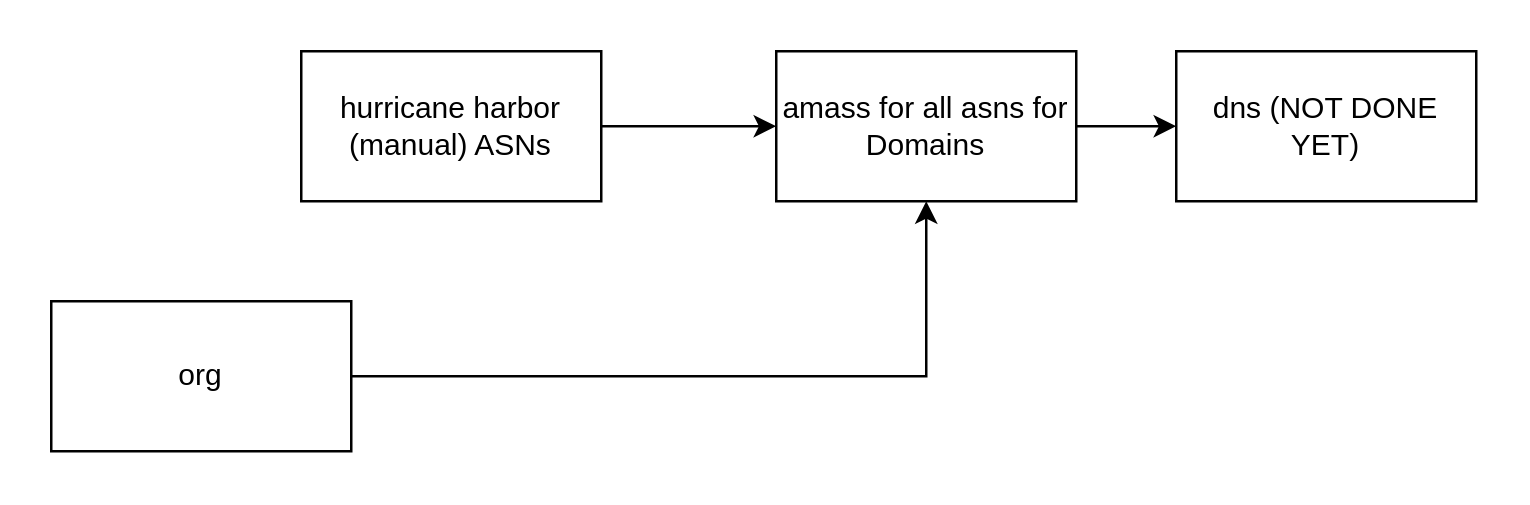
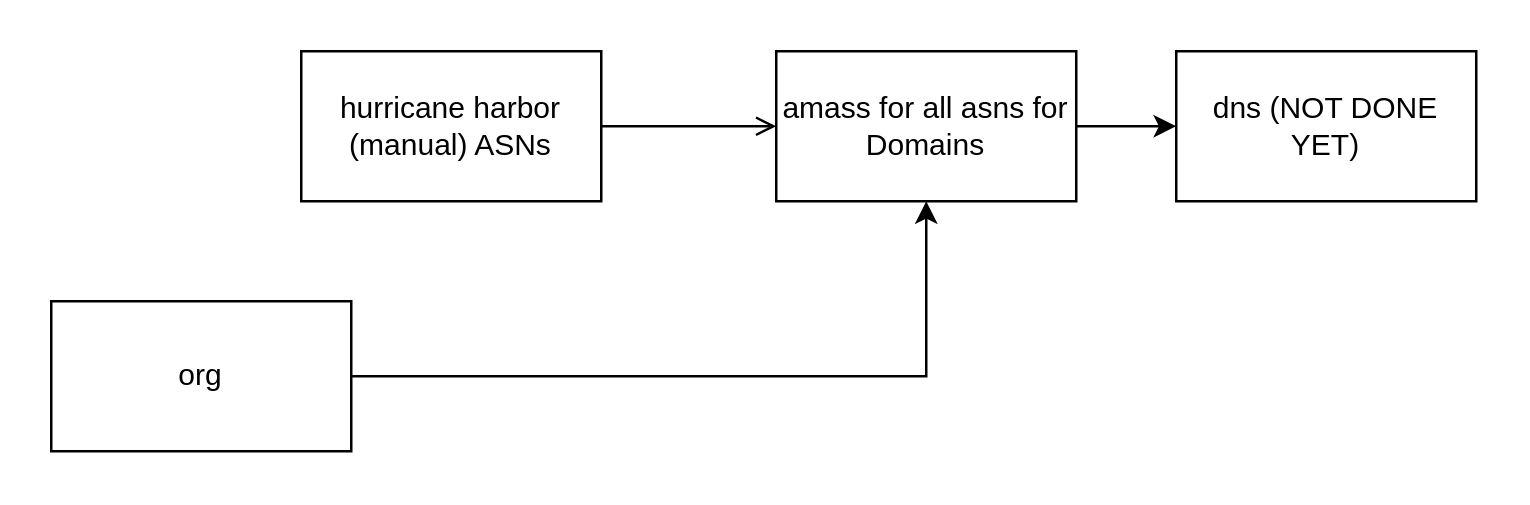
- <mxCell id="4" style="edgeStyle=orthogonalEdgeStyle;rounded=0;orthogonalLoop=1;jettySize=auto;html=1;entryX=0;entryY=0.5;entryDx=0;entryDy=0;" edge="1" parent="1" source="5" target="7"><mxGeometry relative="1" as="geometry" /></mxCell>
+ <mxCell id="4" style="edgeStyle=orthogonalEdgeStyle;rounded=0;orthogonalLoop=1;jettySize=auto;html=1;entryX=0;entryY=0.5;entryDx=0;entryDy=0;endArrow=open;" edge="1" parent="1" source="5" target="7"><mxGeometry relative="1" as="geometry" /></mxCell>
